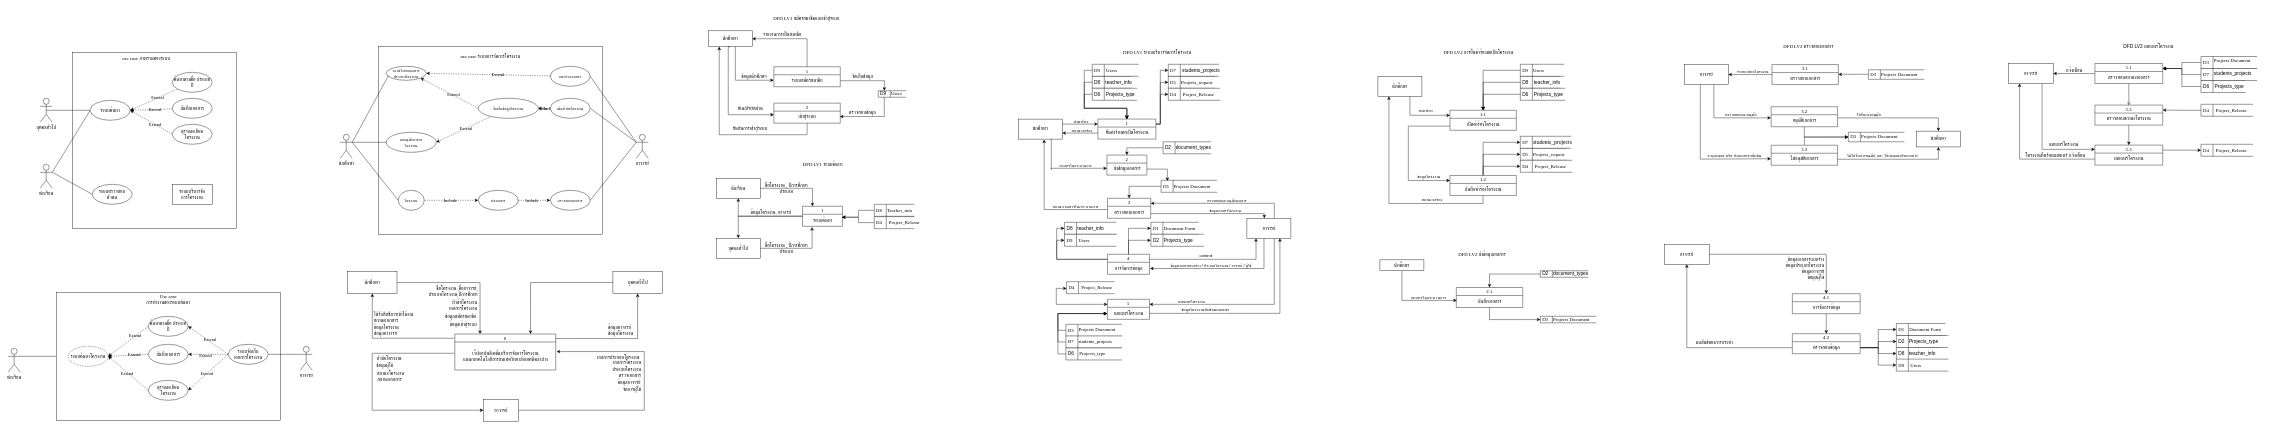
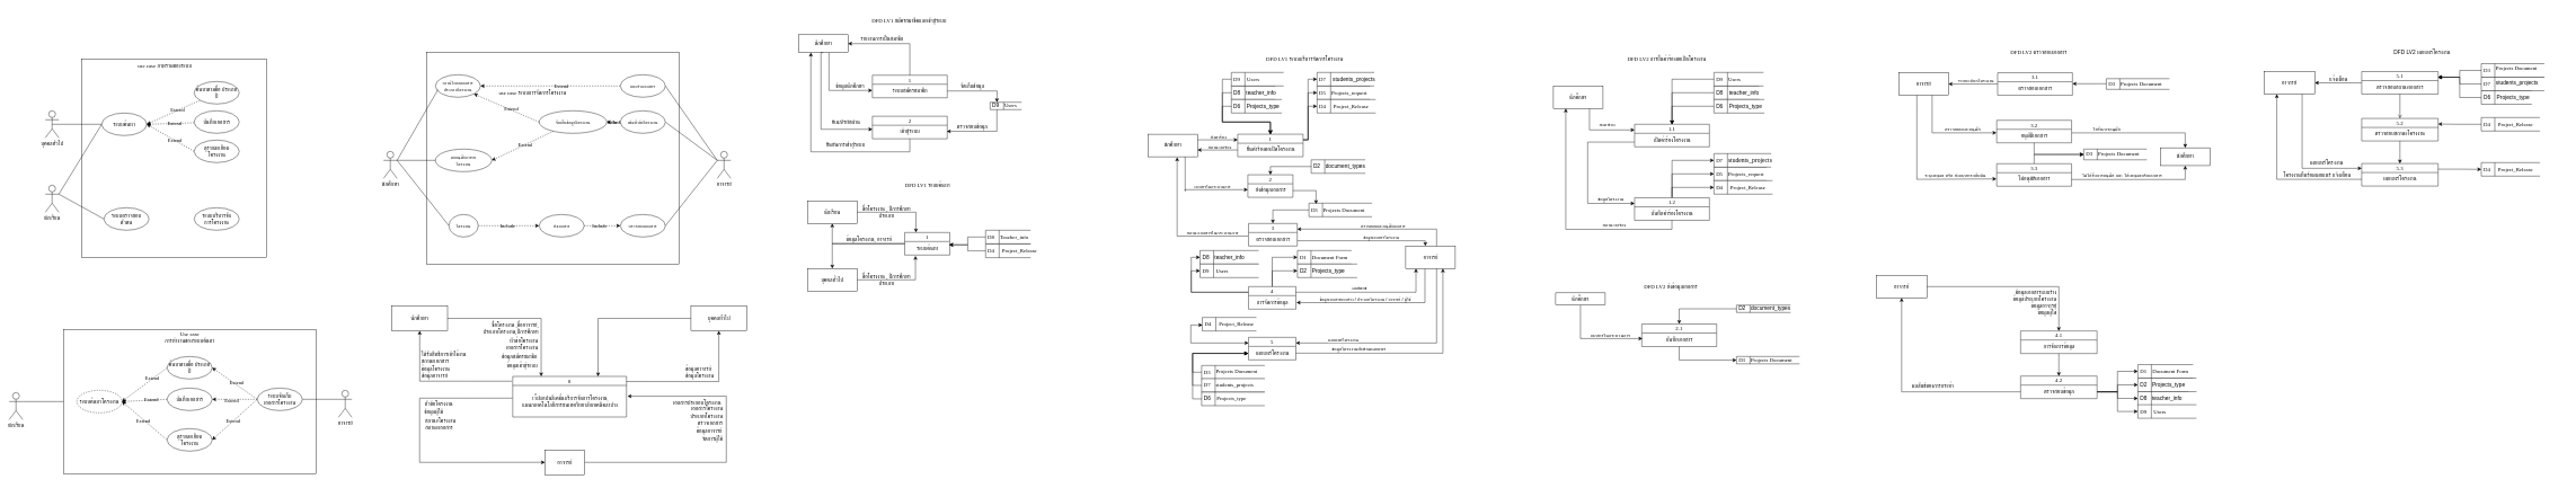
- <mxCell id="72" value="use case ระบบการจัดการโครงงาน" style="text;html=1;align=center;verticalAlign=middle;resizable=0;points=[];autosize=1;strokeColor=none;fillColor=none;fontFamily=Sarabun;fontSource=https%3A%2F%2Ffonts.googleapis.com%2Fcss%3Ffamily%3DSarabun;labelBorderColor=none;labelBackgroundColor=none;" parent="1" vertex="1"><mxGeometry x="1130" y="125" width="190" height="30" as="geometry" /></mxCell>
+ <mxCell id="72" value="use case ระบบการจัดการโครงงาน" style="text;html=1;align=center;verticalAlign=middle;resizable=0;points=[];autosize=1;strokeColor=none;fillColor=none;fontFamily=Sarabun;fontSource=https%3A%2F%2Ffonts.googleapis.com%2Fcss%3Ffamily%3DSarabun;labelBorderColor=none;labelBackgroundColor=none;" parent="1" vertex="1"><mxGeometry x="1085" y="190" width="190" height="30" as="geometry" /></mxCell>
- <mxCell id="43" value="&lt;span style=&quot;font-size: 10px;&quot;&gt;ดาวน์โหลดเอกสาร&lt;/span&gt;&lt;div&gt;&lt;span style=&quot;font-size: 10px;&quot;&gt;ประกอบโครงงาน&lt;/span&gt;&lt;/div&gt;" style="shape=ellipse;html=1;dashed=0;whiteSpace=wrap;perimeter=ellipsePerimeter;fontFamily=Sarabun;fontSource=https%3A%2F%2Ffonts.googleapis.com%2Fcss%3Ffamily%3DSarabun;labelBorderColor=none;labelBackgroundColor=none;" parent="1" vertex="1"><mxGeometry x="965" y="165" width="100" height="35" as="geometry" /></mxCell>
+ <mxCell id="43" value="&lt;span style=&quot;font-size: 10px;&quot;&gt;ดาวน์โหลดเอกสาร&lt;/span&gt;&lt;div&gt;&lt;span style=&quot;font-size: 10px;&quot;&gt;ประกอบโครงงาน&lt;/span&gt;&lt;/div&gt;" style="shape=ellipse;html=1;dashed=0;whiteSpace=wrap;perimeter=ellipsePerimeter;fontFamily=Sarabun;fontSource=https%3A%2F%2Ffonts.googleapis.com%2Fcss%3Ffamily%3DSarabun;labelBorderColor=none;labelBackgroundColor=none;" parent="1" vertex="1"><mxGeometry x="965" y="165" width="100" height="50" as="geometry" /></mxCell>
- <mxCell id="19" value="ระบบบริหารจัด&lt;div&gt;การโครงงาน&lt;/div&gt;" style="whiteSpace=wrap;html=1;fontFamily=Sarabun;fontSource=https%3A%2F%2Ffonts.googleapis.com%2Fcss%3Ffamily%3DSarabun;labelBorderColor=none;labelBackgroundColor=none;rounded=0;" parent="1" vertex="1"><mxGeometry x="430" y="460" width="100" height="50" as="geometry" /></mxCell>
+ <mxCell id="19" value="ระบบบริหารจัด&lt;div&gt;การโครงงาน&lt;/div&gt;" style="ellipse;whiteSpace=wrap;html=1;fontFamily=Sarabun;fontSource=https%3A%2F%2Ffonts.googleapis.com%2Fcss%3Ffamily%3DSarabun;labelBorderColor=none;labelBackgroundColor=none;" parent="1" vertex="1"><mxGeometry x="430" y="460" width="100" height="50" as="geometry" /></mxCell>
